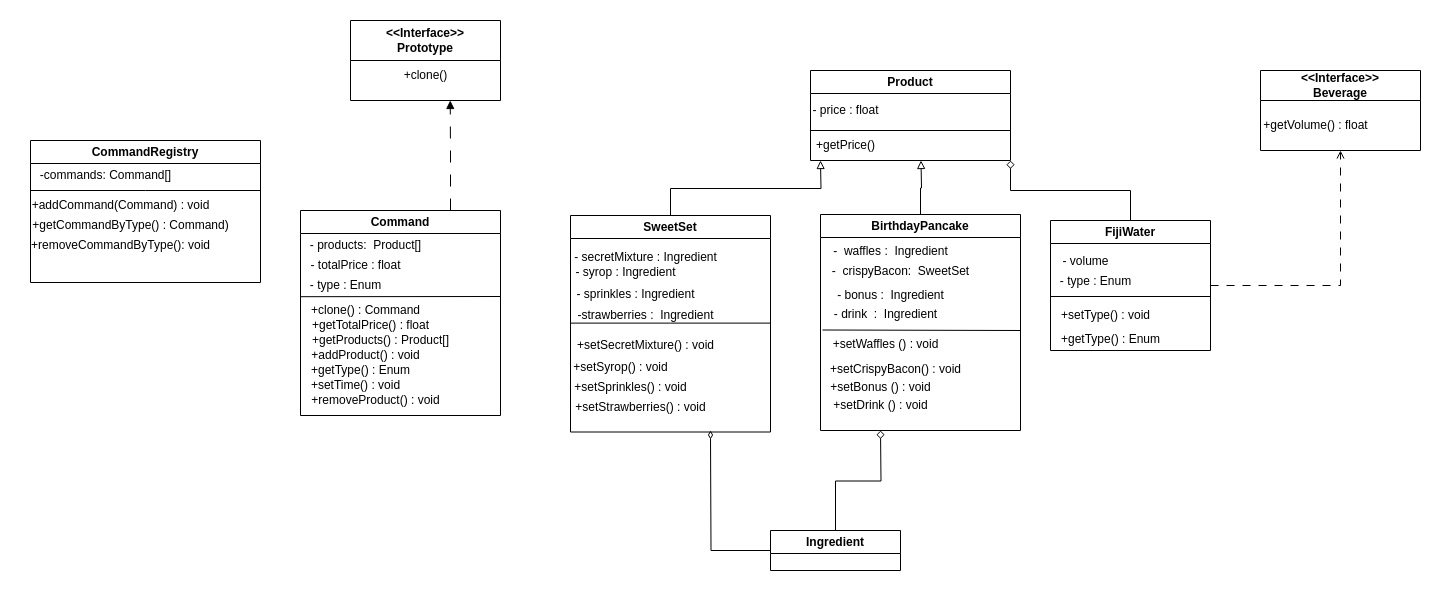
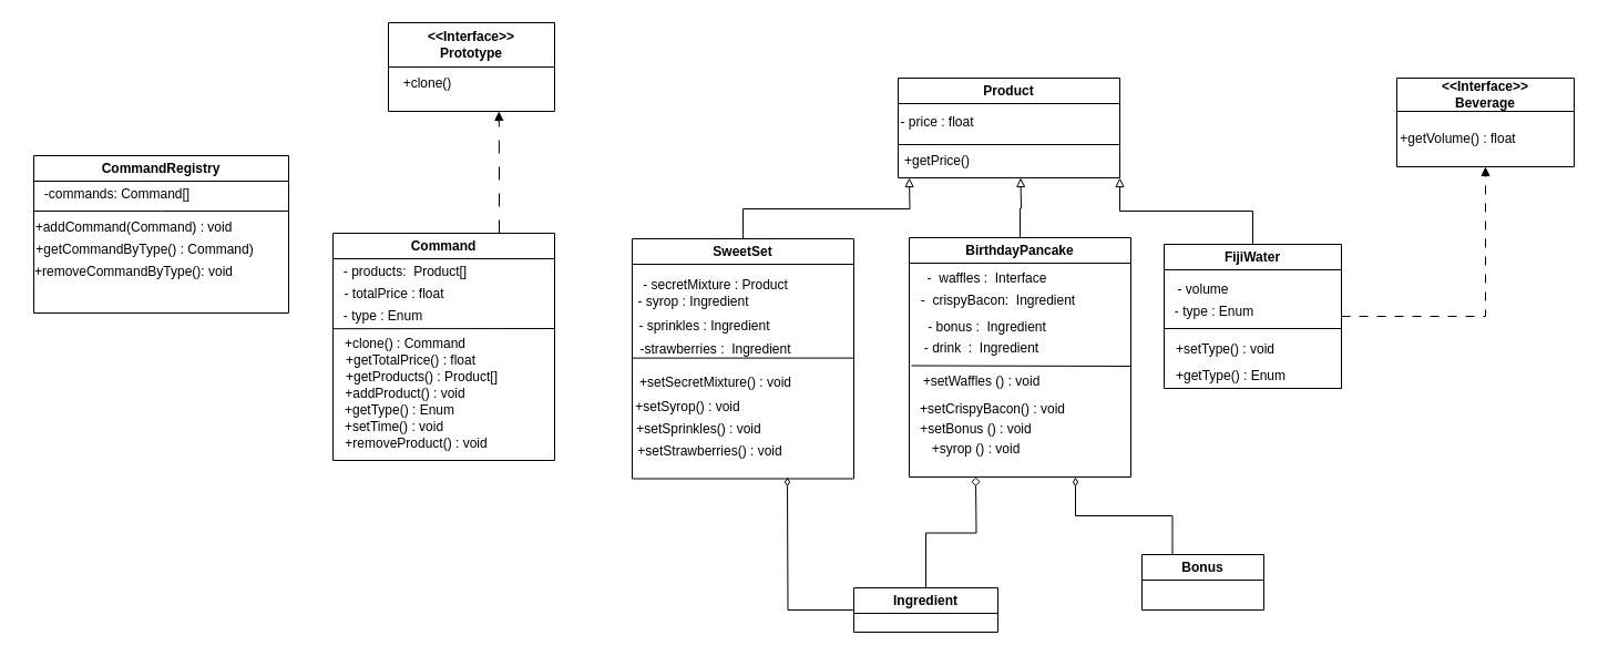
- <mxCell id="3" value="+clone()" style="text;html=1;align=center;verticalAlign=middle;resizable=0;points=[];autosize=1;strokeColor=none;fillColor=none;" vertex="1" parent="2"><mxGeometry x="40" y="40" width="70" height="30" as="geometry" /></mxCell>
+ <mxCell id="3" value="+clone()" style="text;html=1;align=center;verticalAlign=middle;resizable=0;points=[];autosize=1;strokeColor=none;fillColor=none;" vertex="1" parent="2"><mxGeometry y="40" width="70" height="30" as="geometry" /></mxCell>
- <mxCell id="47" style="edgeStyle=orthogonalEdgeStyle;rounded=0;orthogonalLoop=1;jettySize=auto;html=1;exitX=1;exitY=0.5;exitDx=0;exitDy=0;entryX=0.5;entryY=1;entryDx=0;entryDy=0;dashed=1;dashPattern=8 8;endArrow=open;endFill=1;" edge="1" parent="1" source="48" target="59"><mxGeometry relative="1" as="geometry" /></mxCell>
+ <mxCell id="47" style="edgeStyle=orthogonalEdgeStyle;rounded=0;orthogonalLoop=1;jettySize=auto;html=1;exitX=1;exitY=0.5;exitDx=0;exitDy=0;entryX=0.5;entryY=1;entryDx=0;entryDy=0;dashed=1;dashPattern=8 8;endArrow=block;endFill=1;" edge="1" parent="1" source="48" target="59"><mxGeometry relative="1" as="geometry" /></mxCell>
- <mxCell id="46" style="edgeStyle=orthogonalEdgeStyle;rounded=0;orthogonalLoop=1;jettySize=auto;html=1;exitX=0.5;exitY=0;exitDx=0;exitDy=0;entryX=1;entryY=1;entryDx=0;entryDy=0;endArrow=diamond;endFill=0;" edge="1" parent="1" source="48" target="21"><mxGeometry relative="1" as="geometry" /></mxCell>
+ <mxCell id="46" style="edgeStyle=orthogonalEdgeStyle;rounded=0;orthogonalLoop=1;jettySize=auto;html=1;exitX=0.5;exitY=0;exitDx=0;exitDy=0;entryX=1;entryY=1;entryDx=0;entryDy=0;endArrow=block;endFill=0;" edge="1" parent="1" source="48" target="21"><mxGeometry relative="1" as="geometry" /></mxCell>
- <mxCell id="26" value="-&amp;nbsp; waffles :&amp;nbsp; Ingredient" style="text;html=1;align=center;verticalAlign=middle;resizable=0;points=[];autosize=1;strokeColor=none;fillColor=none;" vertex="1" parent="25"><mxGeometry y="22" width="140" height="30" as="geometry" /></mxCell>
+ <mxCell id="26" value="-&amp;nbsp; waffles :&amp;nbsp; Interface" style="text;html=1;align=center;verticalAlign=middle;resizable=0;points=[];autosize=1;strokeColor=none;fillColor=none;" vertex="1" parent="25"><mxGeometry y="22" width="140" height="30" as="geometry" /></mxCell>
- <mxCell id="37" value="- secretMixture : Ingredient" style="text;html=1;align=center;verticalAlign=middle;resizable=0;points=[];autosize=1;strokeColor=none;fillColor=none;" vertex="1" parent="36"><mxGeometry x="-10" y="26.5" width="170" height="30" as="geometry" /></mxCell>
+ <mxCell id="37" value="- secretMixture : Product" style="text;html=1;align=center;verticalAlign=middle;resizable=0;points=[];autosize=1;strokeColor=none;fillColor=none;" vertex="1" parent="36"><mxGeometry x="-10" y="26.5" width="170" height="30" as="geometry" /></mxCell>
- <mxCell id="27" value="-&amp;nbsp; crispyBacon:&amp;nbsp; SweetSet" style="text;html=1;align=center;verticalAlign=middle;resizable=0;points=[];autosize=1;strokeColor=none;fillColor=none;" vertex="1" parent="25"><mxGeometry y="42" width="160" height="30" as="geometry" /></mxCell>
+ <mxCell id="27" value="-&amp;nbsp; crispyBacon:&amp;nbsp; Ingredient" style="text;html=1;align=center;verticalAlign=middle;resizable=0;points=[];autosize=1;strokeColor=none;fillColor=none;" vertex="1" parent="25"><mxGeometry y="42" width="160" height="30" as="geometry" /></mxCell>
- <mxCell id="34" value="+setDrink () : void" style="text;html=1;align=center;verticalAlign=middle;resizable=0;points=[];autosize=1;strokeColor=none;fillColor=none;" vertex="1" parent="25"><mxGeometry y="176" width="120" height="30" as="geometry" /></mxCell>
+ <mxCell id="34" value="+syrop () : void" style="text;html=1;align=center;verticalAlign=middle;resizable=0;points=[];autosize=1;strokeColor=none;fillColor=none;" vertex="1" parent="25"><mxGeometry y="176" width="120" height="30" as="geometry" /></mxCell>
+ <mxCell id="57" style="edgeStyle=orthogonalEdgeStyle;rounded=0;orthogonalLoop=1;jettySize=auto;html=1;exitX=0.25;exitY=0;exitDx=0;exitDy=0;entryX=0.75;entryY=1;entryDx=0;entryDy=0;endArrow=diamondThin;endFill=0;" edge="1" parent="1" source="58" target="25"><mxGeometry relative="1" as="geometry" /></mxCell>
+ <mxCell id="58" value="Bonus" style="swimlane;whiteSpace=wrap;html=1;" vertex="1" parent="1"><mxGeometry x="1030" y="500" width="110" height="50" as="geometry" /></mxCell>
